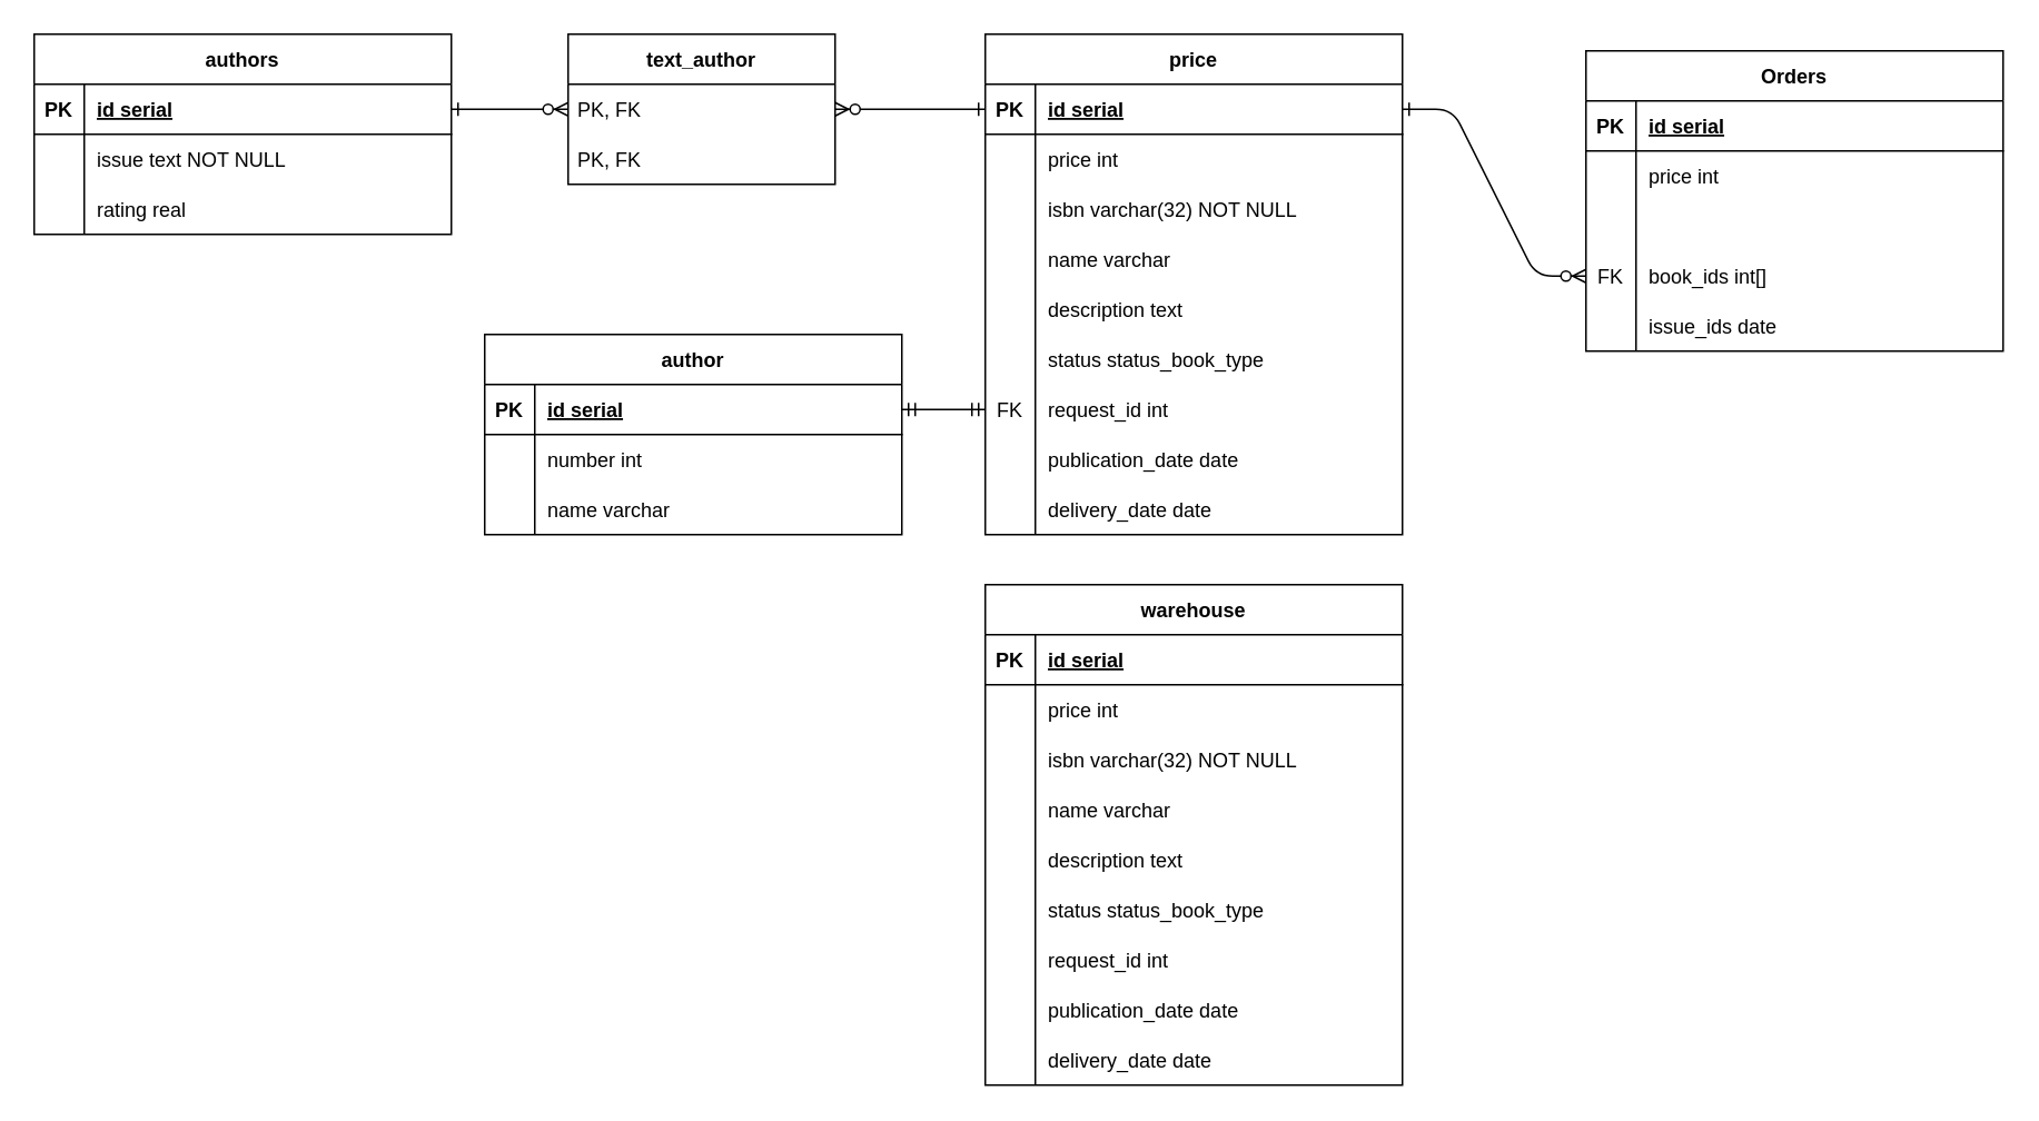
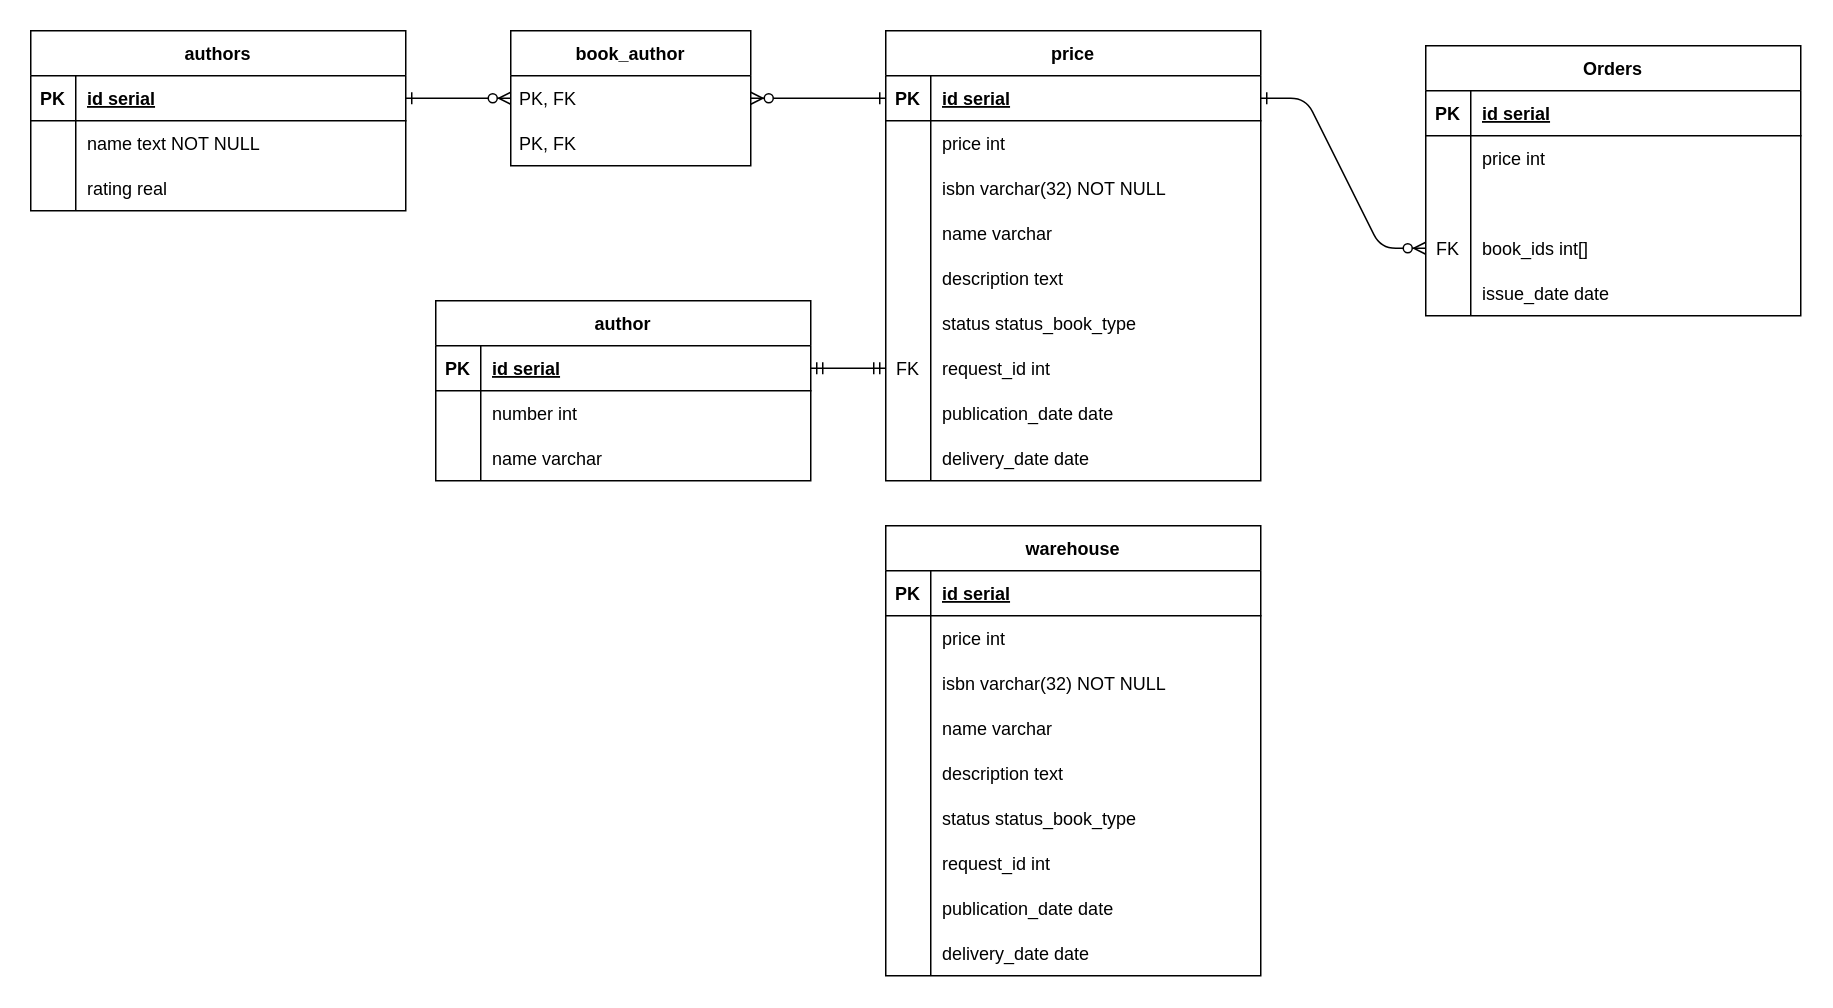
- <mxCell id="27" value="text_author" style="shape=table;startSize=30;container=1;collapsible=1;childLayout=tableLayout;fixedRows=1;rowLines=0;fontStyle=1;align=center;resizeLast=1;" parent="1" vertex="1"><mxGeometry x="340" y="20" width="160" height="90" as="geometry" /></mxCell>
+ <mxCell id="27" value="book_author" style="shape=table;startSize=30;container=1;collapsible=1;childLayout=tableLayout;fixedRows=1;rowLines=0;fontStyle=1;align=center;resizeLast=1;" parent="1" vertex="1"><mxGeometry x="340" y="20" width="160" height="90" as="geometry" /></mxCell>
- <mxCell id="23" value="issue text NOT NULL" style="shape=partialRectangle;overflow=hidden;connectable=0;fillColor=none;top=0;left=0;bottom=0;right=0;align=left;spacingLeft=6;" parent="21" vertex="1"><mxGeometry x="30" width="220" height="30" as="geometry"><mxRectangle width="220" height="30" as="alternateBounds" /></mxGeometry></mxCell>
+ <mxCell id="23" value="name text NOT NULL" style="shape=partialRectangle;overflow=hidden;connectable=0;fillColor=none;top=0;left=0;bottom=0;right=0;align=left;spacingLeft=6;" parent="21" vertex="1"><mxGeometry x="30" width="220" height="30" as="geometry"><mxRectangle width="220" height="30" as="alternateBounds" /></mxGeometry></mxCell>
- <mxCell id="16" value="issue_ids date" style="shape=partialRectangle;overflow=hidden;connectable=0;fillColor=none;top=0;left=0;bottom=0;right=0;align=left;spacingLeft=6;" parent="14" vertex="1"><mxGeometry x="30" width="220" height="30" as="geometry"><mxRectangle width="220" height="30" as="alternateBounds" /></mxGeometry></mxCell>
+ <mxCell id="16" value="issue_date date" style="shape=partialRectangle;overflow=hidden;connectable=0;fillColor=none;top=0;left=0;bottom=0;right=0;align=left;spacingLeft=6;" parent="14" vertex="1"><mxGeometry x="30" width="220" height="30" as="geometry"><mxRectangle width="220" height="30" as="alternateBounds" /></mxGeometry></mxCell>
